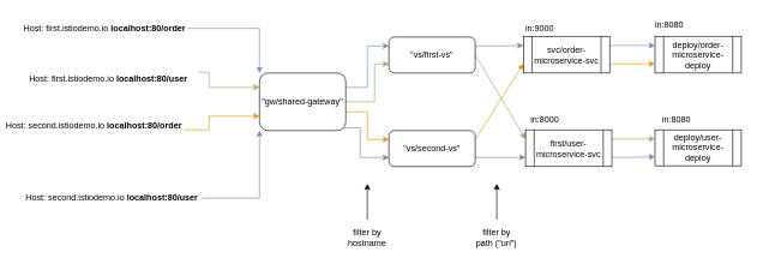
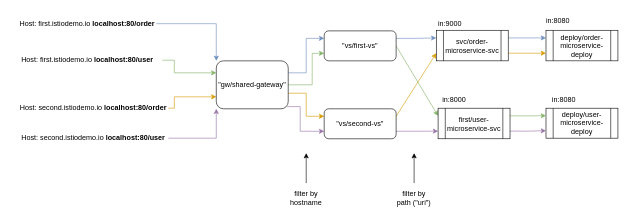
- <mxCell id="28" value="Host: first.istiodemo.io&amp;nbsp;&lt;b&gt;localhost:80/user&lt;/b&gt;" style="text;html=1;strokeColor=none;fillColor=none;align=center;verticalAlign=middle;whiteSpace=wrap;rounded=0;" vertex="1" parent="1"><mxGeometry x="25" y="95" width="250" height="30" as="geometry" /></mxCell>
+ <mxCell id="28" value="Host: first.istiodemo.io&amp;nbsp;&lt;b&gt;localhost:80/user&lt;/b&gt;" style="text;html=1;strokeColor=none;fillColor=none;align=center;verticalAlign=middle;whiteSpace=wrap;rounded=0;" vertex="1" parent="1"><mxGeometry y="85" width="250" height="30" as="geometry" x="20" /></mxCell>
- <mxCell id="5" value="Host: second.istiodemo.io &lt;b&gt;localhost:80/order&lt;/b&gt;" style="text;html=1;strokeColor=none;fillColor=none;align=center;verticalAlign=middle;whiteSpace=wrap;rounded=0;" vertex="1" parent="1"><mxGeometry x="5" y="160" width="250" height="30" as="geometry" /></mxCell>
+ <mxCell id="5" value="Host: second.istiodemo.io &lt;b&gt;localhost:80/order&lt;/b&gt;" style="text;html=1;strokeColor=none;fillColor=none;align=center;verticalAlign=middle;whiteSpace=wrap;rounded=0;" vertex="1" parent="1"><mxGeometry x="30" y="165" width="250" height="30" as="geometry" /></mxCell>
- <mxCell id="30" value="Host: second.istiodemo.io &lt;b&gt;localhost:80/user&lt;/b&gt;" style="text;html=1;strokeColor=none;fillColor=none;align=center;verticalAlign=middle;whiteSpace=wrap;rounded=0;" vertex="1" parent="1"><mxGeometry x="30" y="260" width="250" height="30" as="geometry" /></mxCell>
+ <mxCell id="30" value="Host: second.istiodemo.io &lt;b&gt;localhost:80/user&lt;/b&gt;" style="text;html=1;strokeColor=none;fillColor=none;align=center;verticalAlign=middle;whiteSpace=wrap;rounded=0;" vertex="1" parent="1"><mxGeometry x="30" y="215" width="250" height="30" as="geometry" /></mxCell>
